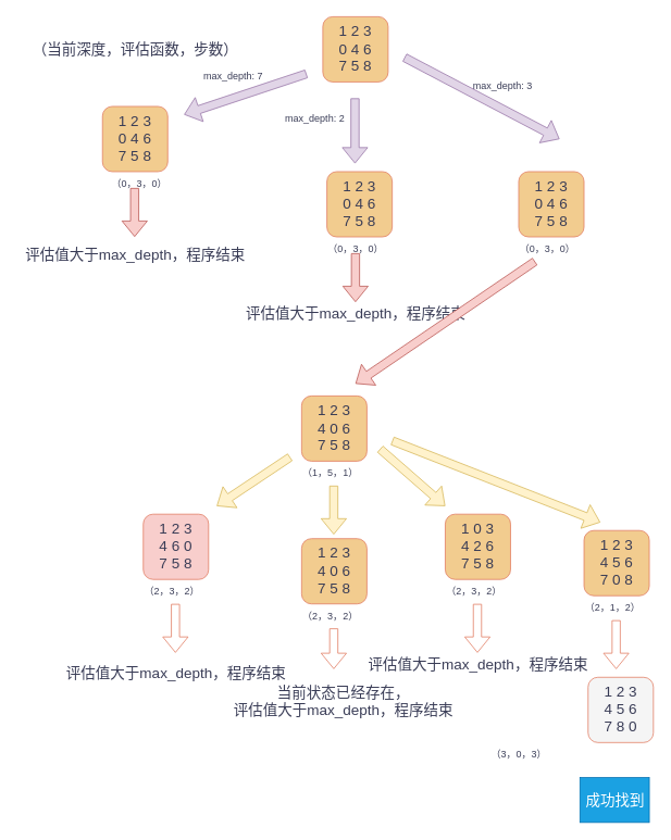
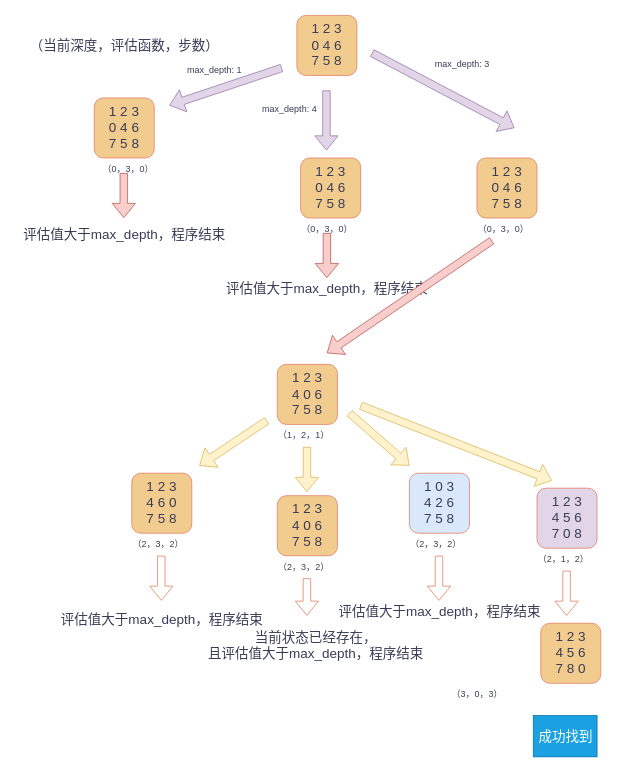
- <mxCell id="7" value="max_depth: 7" style="text;html=1;align=center;verticalAlign=middle;resizable=0;points=[];autosize=1;strokeColor=none;fillColor=none;labelBackgroundColor=none;fontColor=#393C56;rounded=1;" vertex="1" parent="1"><mxGeometry x="235" y="78" width="100" height="30" as="geometry" /></mxCell>
+ <mxCell id="7" value="max_depth: 1" style="text;html=1;align=center;verticalAlign=middle;resizable=0;points=[];autosize=1;strokeColor=none;fillColor=none;labelBackgroundColor=none;fontColor=#393C56;rounded=1;" vertex="1" parent="1"><mxGeometry x="235" y="78" width="100" height="30" as="geometry" /></mxCell>
- <mxCell id="17" value="max_depth: 3" style="text;html=1;align=center;verticalAlign=middle;resizable=0;points=[];autosize=1;strokeColor=none;fillColor=none;labelBackgroundColor=none;fontColor=#393C56;rounded=1;" vertex="1" parent="1"><mxGeometry x="565" y="90" width="100" height="30" as="geometry" /></mxCell>
+ <mxCell id="17" value="max_depth: 3" style="text;html=1;align=center;verticalAlign=middle;resizable=0;points=[];autosize=1;strokeColor=none;fillColor=none;labelBackgroundColor=none;fontColor=#393C56;rounded=1;" vertex="1" parent="1"><mxGeometry x="565" y="70" width="100" height="30" as="geometry" /></mxCell>
- <mxCell id="11" value="max_depth: 2" style="text;html=1;align=center;verticalAlign=middle;resizable=0;points=[];autosize=1;strokeColor=none;fillColor=none;labelBackgroundColor=none;fontColor=#393C56;rounded=1;" vertex="1" parent="1"><mxGeometry x="335" y="130" width="100" height="30" as="geometry" /></mxCell>
+ <mxCell id="11" value="max_depth: 4" style="text;html=1;align=center;verticalAlign=middle;resizable=0;points=[];autosize=1;strokeColor=none;fillColor=none;labelBackgroundColor=none;fontColor=#393C56;rounded=1;" vertex="1" parent="1"><mxGeometry x="335" y="130" width="100" height="30" as="geometry" /></mxCell>
- <mxCell id="22" value="（1，5，1）" style="text;html=1;align=center;verticalAlign=middle;resizable=0;points=[];autosize=1;strokeColor=none;fillColor=none;labelBackgroundColor=none;fontColor=#393C56;rounded=1;" vertex="1" parent="1"><mxGeometry x="359" y="565" width="90" height="30" as="geometry" /></mxCell>
+ <mxCell id="22" value="（1，2，1）" style="text;html=1;align=center;verticalAlign=middle;resizable=0;points=[];autosize=1;strokeColor=none;fillColor=none;labelBackgroundColor=none;fontColor=#393C56;rounded=1;" vertex="1" parent="1"><mxGeometry x="359" y="565" width="90" height="30" as="geometry" /></mxCell>
- <mxCell id="23" value="&lt;font style=&quot;font-size: 18px;&quot;&gt;1 2 3&lt;/font&gt;&lt;div&gt;&lt;font style=&quot;font-size: 18px;&quot;&gt;4 6 0&lt;/font&gt;&lt;/div&gt;&lt;div&gt;&lt;font style=&quot;font-size: 18px;&quot;&gt;7 5 8&lt;/font&gt;&lt;/div&gt;" style="whiteSpace=wrap;html=1;aspect=fixed;labelBackgroundColor=none;fillColor=#f8cecc;strokeColor=#E07A5F;fontColor=#393C56;rounded=1;" vertex="1" parent="1"><mxGeometry x="175" y="630" width="80" height="80" as="geometry" /></mxCell>
+ <mxCell id="23" value="&lt;font style=&quot;font-size: 18px;&quot;&gt;1 2 3&lt;/font&gt;&lt;div&gt;&lt;font style=&quot;font-size: 18px;&quot;&gt;4 6 0&lt;/font&gt;&lt;/div&gt;&lt;div&gt;&lt;font style=&quot;font-size: 18px;&quot;&gt;7 5 8&lt;/font&gt;&lt;/div&gt;" style="whiteSpace=wrap;html=1;aspect=fixed;labelBackgroundColor=none;fillColor=#F2CC8F;strokeColor=#E07A5F;fontColor=#393C56;rounded=1;" vertex="1" parent="1"><mxGeometry x="175" y="630" width="80" height="80" as="geometry" /></mxCell>
- <mxCell id="34" value="&lt;font style=&quot;font-size: 18px;&quot;&gt;1 0 3&lt;/font&gt;&lt;div&gt;&lt;font style=&quot;font-size: 18px;&quot;&gt;4 2 6&lt;/font&gt;&lt;/div&gt;&lt;div&gt;&lt;font style=&quot;font-size: 18px;&quot;&gt;7 5 8&lt;/font&gt;&lt;/div&gt;" style="whiteSpace=wrap;html=1;aspect=fixed;labelBackgroundColor=none;fillColor=#F2CC8F;strokeColor=#E07A5F;fontColor=#393C56;rounded=1;" vertex="1" parent="1"><mxGeometry x="545" y="630" width="80" height="80" as="geometry" /></mxCell>
+ <mxCell id="34" value="&lt;font style=&quot;font-size: 18px;&quot;&gt;1 0 3&lt;/font&gt;&lt;div&gt;&lt;font style=&quot;font-size: 18px;&quot;&gt;4 2 6&lt;/font&gt;&lt;/div&gt;&lt;div&gt;&lt;font style=&quot;font-size: 18px;&quot;&gt;7 5 8&lt;/font&gt;&lt;/div&gt;" style="whiteSpace=wrap;html=1;aspect=fixed;labelBackgroundColor=none;fillColor=#dae8fc;strokeColor=#E07A5F;fontColor=#393C56;rounded=1;" vertex="1" parent="1"><mxGeometry x="545" y="630" width="80" height="80" as="geometry" /></mxCell>
- <mxCell id="39" value="&lt;font style=&quot;font-size: 18px;&quot;&gt;1 2 3&lt;/font&gt;&lt;div&gt;&lt;font style=&quot;font-size: 18px;&quot;&gt;4 5 6&lt;/font&gt;&lt;/div&gt;&lt;div&gt;&lt;font style=&quot;font-size: 18px;&quot;&gt;7 0 8&lt;/font&gt;&lt;/div&gt;" style="whiteSpace=wrap;html=1;aspect=fixed;labelBackgroundColor=none;fillColor=#F2CC8F;strokeColor=#E07A5F;fontColor=#393C56;rounded=1;" vertex="1" parent="1"><mxGeometry x="715" y="650" width="80" height="80" as="geometry" /></mxCell>
+ <mxCell id="39" value="&lt;font style=&quot;font-size: 18px;&quot;&gt;1 2 3&lt;/font&gt;&lt;div&gt;&lt;font style=&quot;font-size: 18px;&quot;&gt;4 5 6&lt;/font&gt;&lt;/div&gt;&lt;div&gt;&lt;font style=&quot;font-size: 18px;&quot;&gt;7 0 8&lt;/font&gt;&lt;/div&gt;" style="whiteSpace=wrap;html=1;aspect=fixed;labelBackgroundColor=none;fillColor=#e1d5e7;strokeColor=#E07A5F;fontColor=#393C56;rounded=1;" vertex="1" parent="1"><mxGeometry x="715" y="650" width="80" height="80" as="geometry" /></mxCell>
- <mxCell id="31" value="&lt;font style=&quot;font-size: 18px;&quot;&gt;当前状态已经存在，&lt;/font&gt;&lt;div&gt;&lt;font style=&quot;font-size: 18px;&quot;&gt;评估值大于max_depth，程序结束&lt;/font&gt;&lt;/div&gt;" style="text;html=1;align=center;verticalAlign=middle;resizable=0;points=[];autosize=1;strokeColor=none;fillColor=none;labelBackgroundColor=none;fontColor=#393C56;rounded=1;" vertex="1" parent="1"><mxGeometry x="265" y="830" width="310" height="60" as="geometry" /></mxCell>
+ <mxCell id="31" value="&lt;font style=&quot;font-size: 18px;&quot;&gt;当前状态已经存在，&lt;/font&gt;&lt;div&gt;&lt;font style=&quot;font-size: 18px;&quot;&gt;且评估值大于max_depth，程序结束&lt;/font&gt;&lt;/div&gt;" style="text;html=1;align=center;verticalAlign=middle;resizable=0;points=[];autosize=1;strokeColor=none;fillColor=none;labelBackgroundColor=none;fontColor=#393C56;rounded=1;" vertex="1" parent="1"><mxGeometry x="265" y="830" width="310" height="60" as="geometry" /></mxCell>
- <mxCell id="42" value="&lt;font style=&quot;font-size: 18px;&quot;&gt;1 2 3&lt;/font&gt;&lt;div&gt;&lt;font style=&quot;font-size: 18px;&quot;&gt;4 5 6&lt;/font&gt;&lt;/div&gt;&lt;div&gt;&lt;font style=&quot;font-size: 18px;&quot;&gt;7 8 0&lt;/font&gt;&lt;/div&gt;" style="whiteSpace=wrap;html=1;aspect=fixed;labelBackgroundColor=none;fillColor=#f5f5f5;strokeColor=#E07A5F;fontColor=#393C56;rounded=1;" vertex="1" parent="1"><mxGeometry x="720" y="830" width="80" height="80" as="geometry" /></mxCell>
+ <mxCell id="42" value="&lt;font style=&quot;font-size: 18px;&quot;&gt;1 2 3&lt;/font&gt;&lt;div&gt;&lt;font style=&quot;font-size: 18px;&quot;&gt;4 5 6&lt;/font&gt;&lt;/div&gt;&lt;div&gt;&lt;font style=&quot;font-size: 18px;&quot;&gt;7 8 0&lt;/font&gt;&lt;/div&gt;" style="whiteSpace=wrap;html=1;aspect=fixed;labelBackgroundColor=none;fillColor=#F2CC8F;strokeColor=#E07A5F;fontColor=#393C56;rounded=1;" vertex="1" parent="1"><mxGeometry x="720" y="830" width="80" height="80" as="geometry" /></mxCell>
